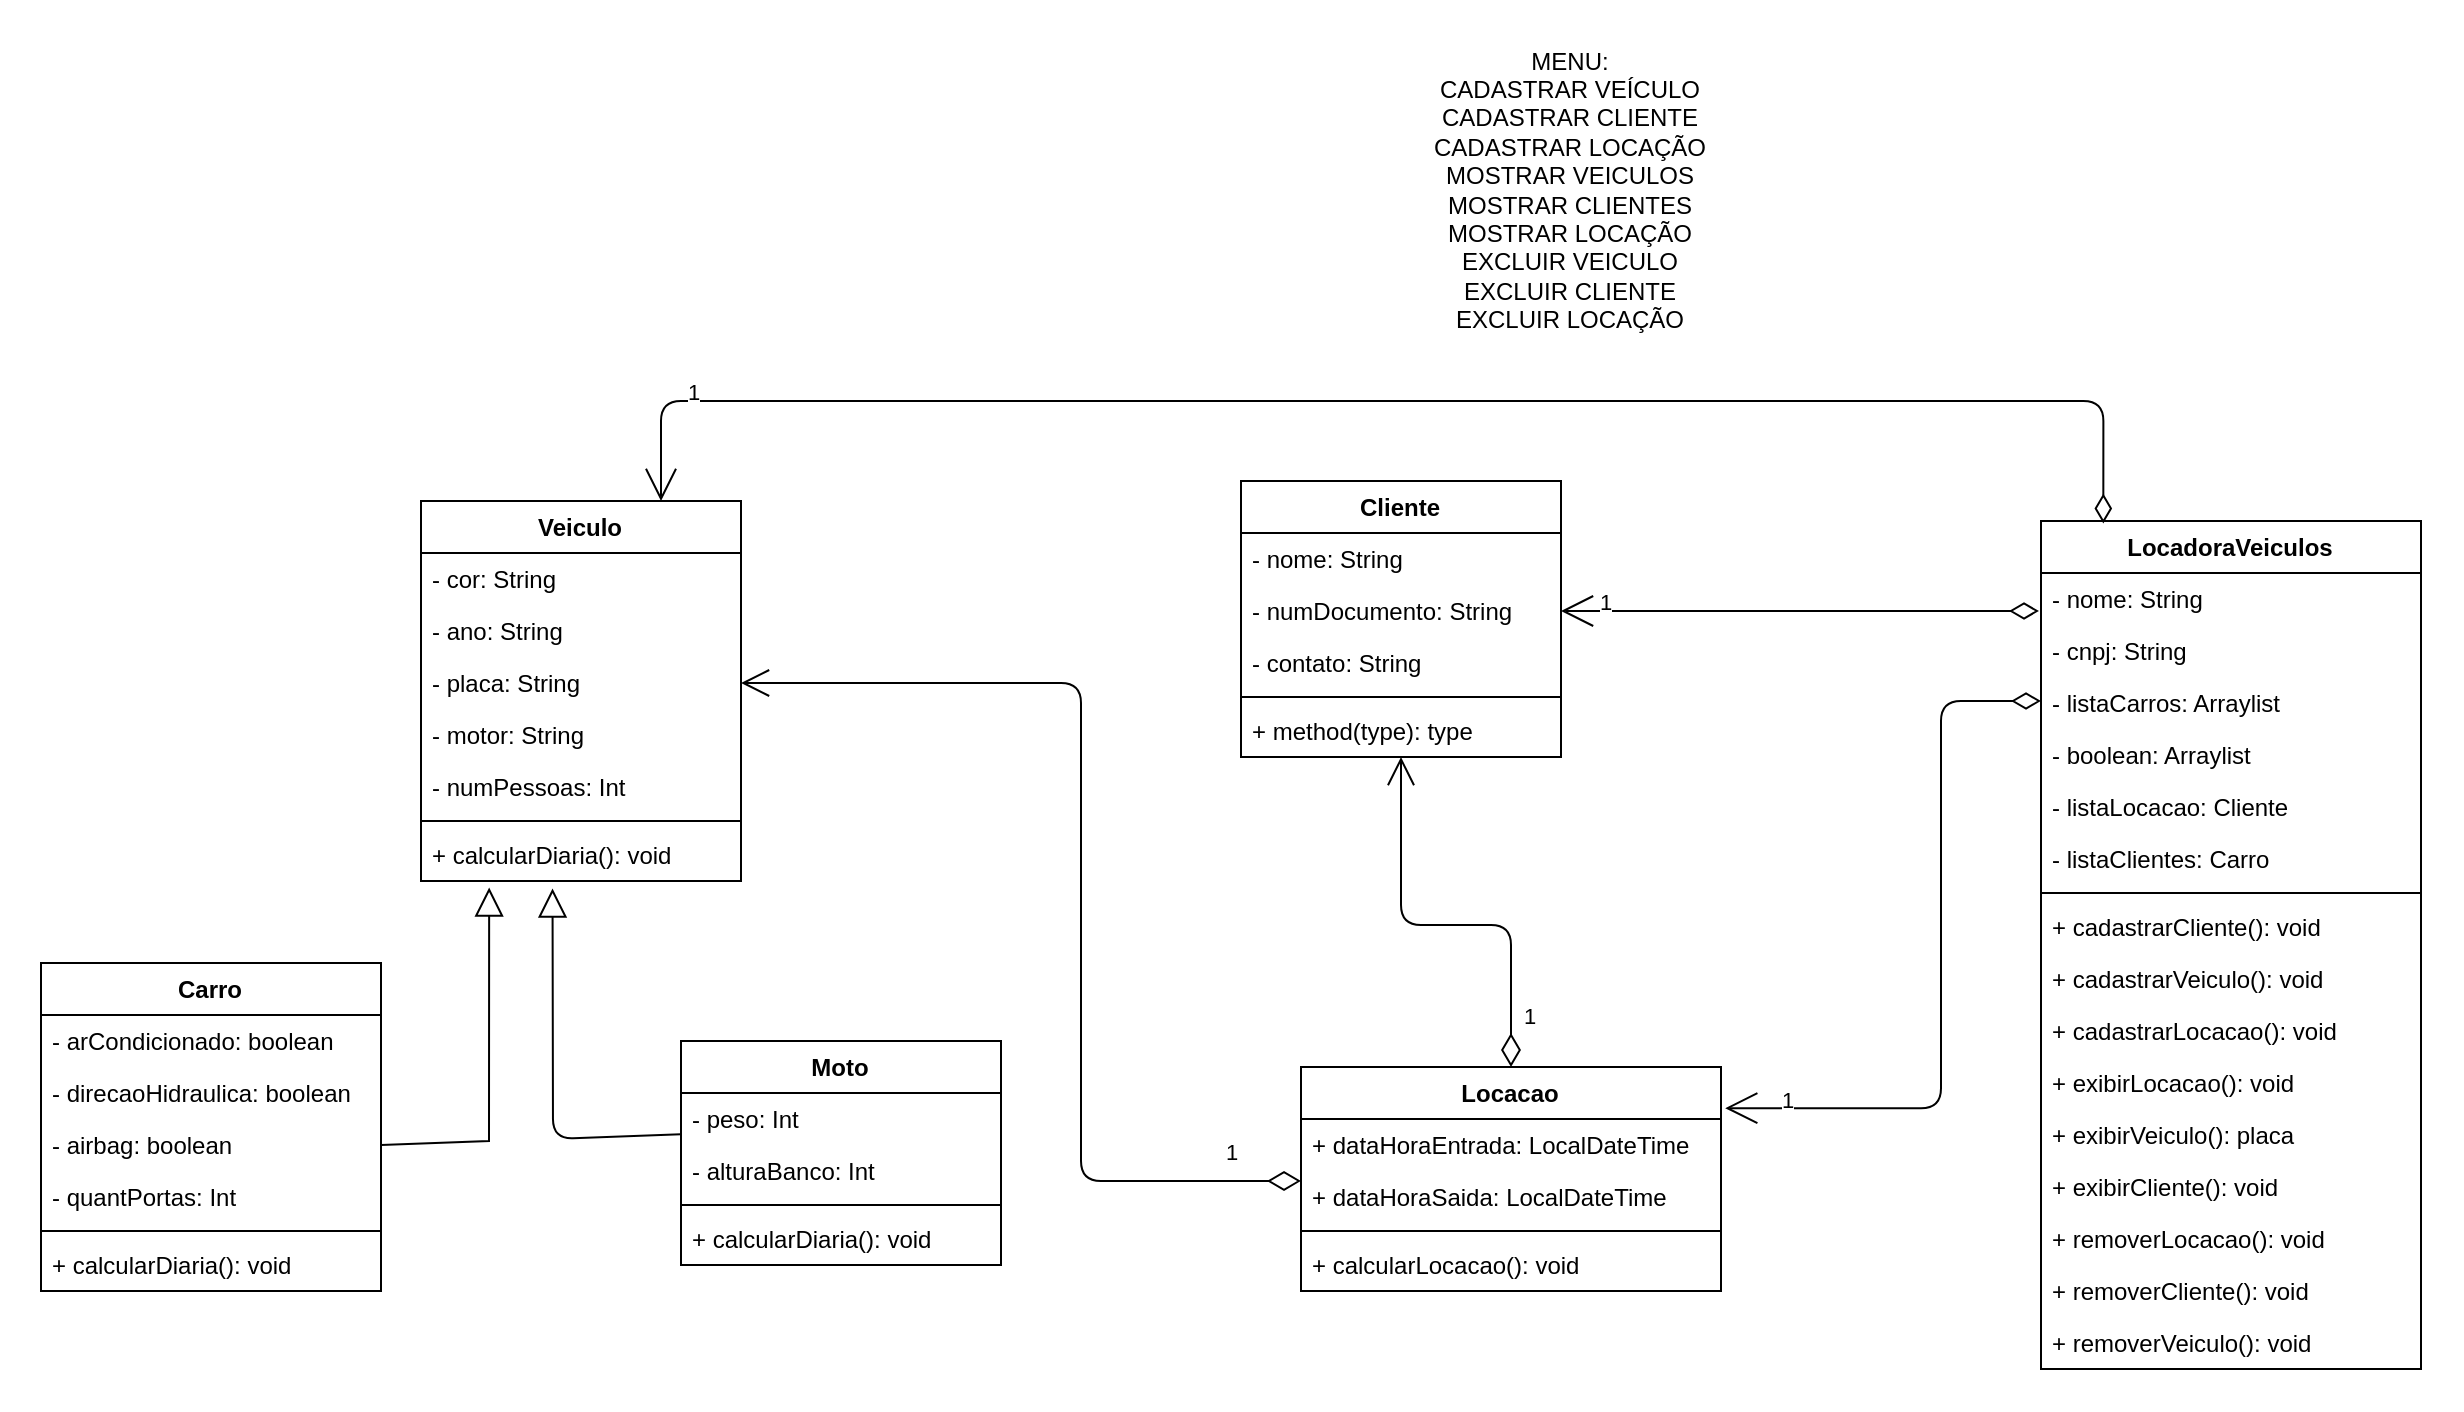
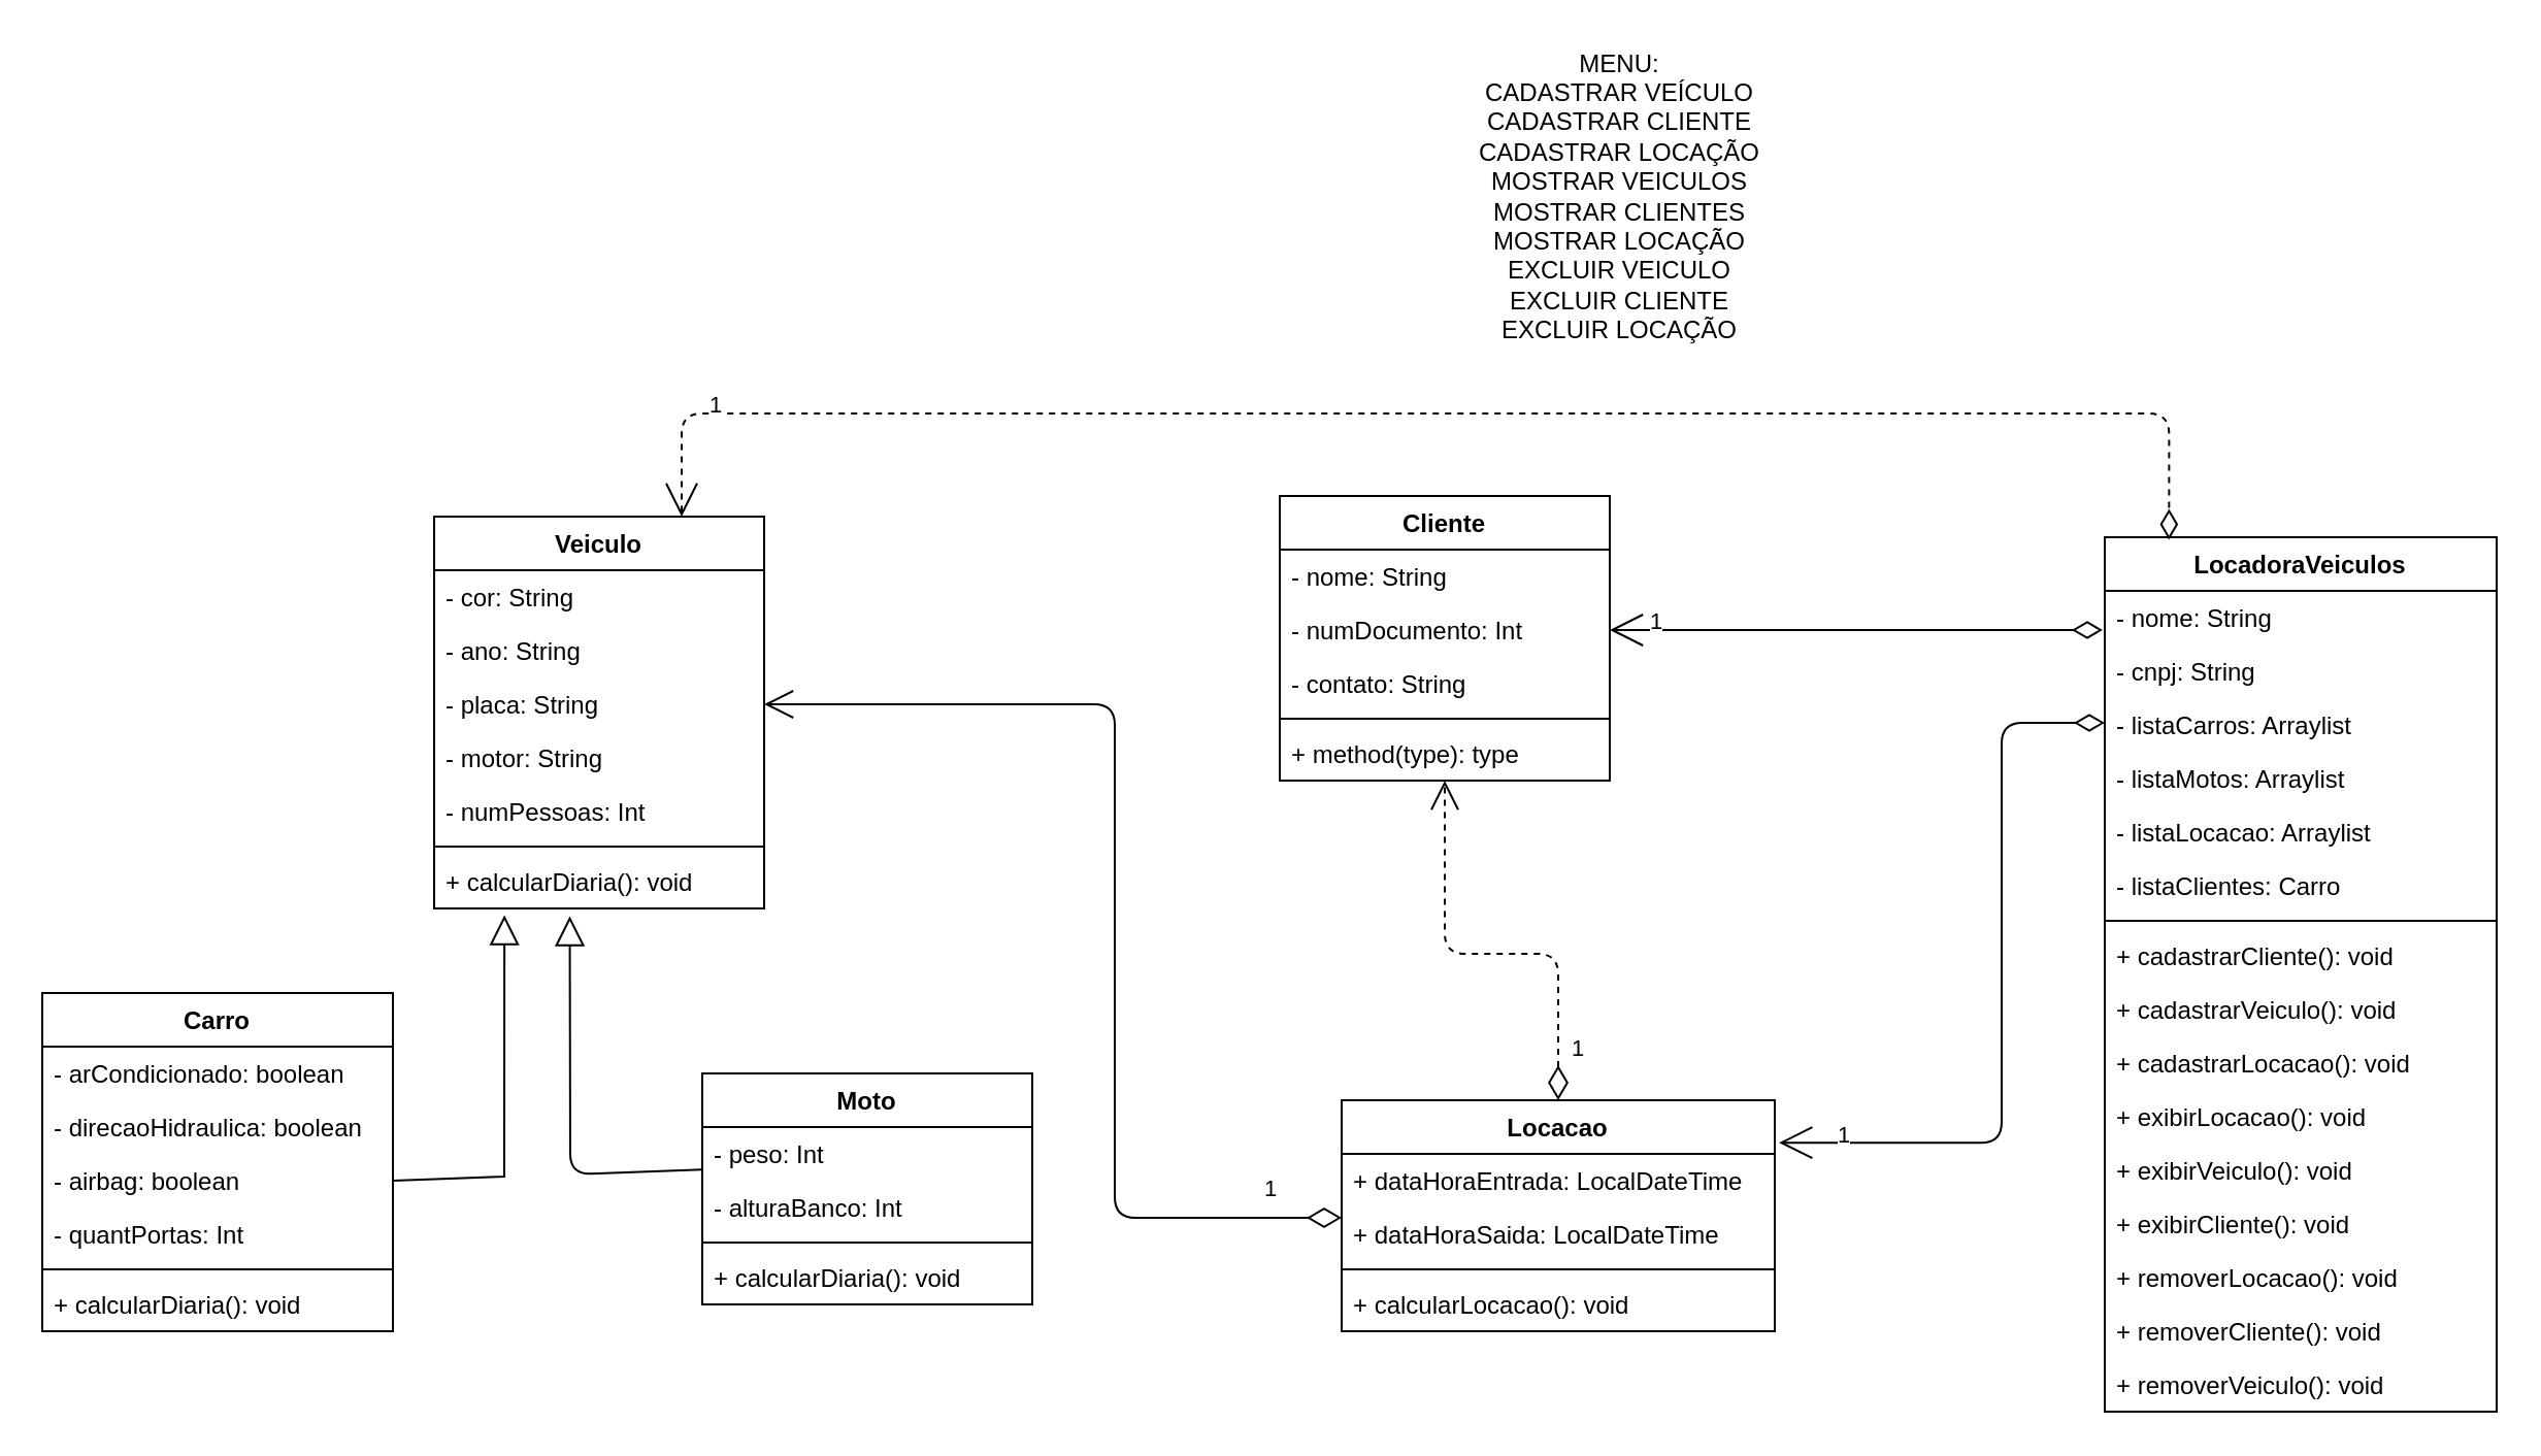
- <mxCell id="57" value="1" style="endArrow=diamondThin;html=1;endSize=12;startArrow=open;startSize=14;startFill=0;edgeStyle=orthogonalEdgeStyle;align=left;verticalAlign=bottom;endFill=0;entryX=0.164;entryY=0.003;entryDx=0;entryDy=0;entryPerimeter=0;exitX=0.75;exitY=0;exitDx=0;exitDy=0;" edge="1" parent="1" source="3" target="34"><mxGeometry x="-0.851" y="-5" relative="1" as="geometry"><mxPoint x="160" y="680" as="sourcePoint" /><mxPoint x="1029" y="315" as="targetPoint" /><Array as="points"><mxPoint x="330" y="200" /><mxPoint x="1051" y="200" /></Array><mxPoint as="offset" /></mxGeometry></mxCell>
+ <mxCell id="57" value="1" style="endArrow=diamondThin;html=1;endSize=12;startArrow=open;startSize=14;startFill=0;edgeStyle=orthogonalEdgeStyle;align=left;verticalAlign=bottom;endFill=0;entryX=0.164;entryY=0.003;entryDx=0;entryDy=0;entryPerimeter=0;exitX=0.75;exitY=0;exitDx=0;exitDy=0;dashed=1;" edge="1" parent="1" source="3" target="34"><mxGeometry x="-0.851" y="-5" relative="1" as="geometry"><mxPoint x="160" y="680" as="sourcePoint" /><mxPoint x="1029" y="315" as="targetPoint" /><Array as="points"><mxPoint x="330" y="200" /><mxPoint x="1051" y="200" /></Array><mxPoint as="offset" /></mxGeometry></mxCell>
- <mxCell id="25" value="- numDocumento: String" style="text;strokeColor=none;fillColor=none;align=left;verticalAlign=top;spacingLeft=4;spacingRight=4;overflow=hidden;rotatable=0;points=[[0,0.5],[1,0.5]];portConstraint=eastwest;" vertex="1" parent="23"><mxGeometry y="52" width="160" height="26" as="geometry" /></mxCell>
+ <mxCell id="25" value="- numDocumento: Int" style="text;strokeColor=none;fillColor=none;align=left;verticalAlign=top;spacingLeft=4;spacingRight=4;overflow=hidden;rotatable=0;points=[[0,0.5],[1,0.5]];portConstraint=eastwest;" vertex="1" parent="23"><mxGeometry y="52" width="160" height="26" as="geometry" /></mxCell>
- <mxCell id="38" value="- boolean: Arraylist" style="text;strokeColor=none;fillColor=none;align=left;verticalAlign=top;spacingLeft=4;spacingRight=4;overflow=hidden;rotatable=0;points=[[0,0.5],[1,0.5]];portConstraint=eastwest;" vertex="1" parent="34"><mxGeometry y="104" width="190" height="26" as="geometry" /></mxCell>
+ <mxCell id="38" value="- listaMotos: Arraylist" style="text;strokeColor=none;fillColor=none;align=left;verticalAlign=top;spacingLeft=4;spacingRight=4;overflow=hidden;rotatable=0;points=[[0,0.5],[1,0.5]];portConstraint=eastwest;" vertex="1" parent="34"><mxGeometry y="104" width="190" height="26" as="geometry" /></mxCell>
- <mxCell id="39" value="- listaLocacao: Cliente" style="text;strokeColor=none;fillColor=none;align=left;verticalAlign=top;spacingLeft=4;spacingRight=4;overflow=hidden;rotatable=0;points=[[0,0.5],[1,0.5]];portConstraint=eastwest;" vertex="1" parent="34"><mxGeometry y="130" width="190" height="26" as="geometry" /></mxCell>
+ <mxCell id="39" value="- listaLocacao: Arraylist" style="text;strokeColor=none;fillColor=none;align=left;verticalAlign=top;spacingLeft=4;spacingRight=4;overflow=hidden;rotatable=0;points=[[0,0.5],[1,0.5]];portConstraint=eastwest;" vertex="1" parent="34"><mxGeometry y="130" width="190" height="26" as="geometry" /></mxCell>
- <mxCell id="53" value="1" style="endArrow=open;html=1;endSize=12;startArrow=diamondThin;startSize=14;startFill=0;edgeStyle=orthogonalEdgeStyle;align=left;verticalAlign=bottom;exitX=0.5;exitY=0;exitDx=0;exitDy=0;" edge="1" parent="1" source="29" target="28"><mxGeometry x="-0.851" y="-5" relative="1" as="geometry"><mxPoint x="580" y="490" as="sourcePoint" /><mxPoint x="590" y="390" as="targetPoint" /><Array as="points"><mxPoint x="755" y="462" /><mxPoint x="700" y="462" /></Array><mxPoint as="offset" /></mxGeometry></mxCell>
+ <mxCell id="53" value="1" style="endArrow=open;html=1;endSize=12;startArrow=diamondThin;startSize=14;startFill=0;edgeStyle=orthogonalEdgeStyle;align=left;verticalAlign=bottom;exitX=0.5;exitY=0;exitDx=0;exitDy=0;dashed=1;" edge="1" parent="1" source="29" target="28"><mxGeometry x="-0.851" y="-5" relative="1" as="geometry"><mxPoint x="580" y="490" as="sourcePoint" /><mxPoint x="590" y="390" as="targetPoint" /><Array as="points"><mxPoint x="755" y="462" /><mxPoint x="700" y="462" /></Array><mxPoint as="offset" /></mxGeometry></mxCell>
- <mxCell id="46" value="+ exibirVeiculo(): placa" style="text;strokeColor=none;fillColor=none;align=left;verticalAlign=top;spacingLeft=4;spacingRight=4;overflow=hidden;rotatable=0;points=[[0,0.5],[1,0.5]];portConstraint=eastwest;" vertex="1" parent="34"><mxGeometry y="294" width="190" height="26" as="geometry" /></mxCell>
+ <mxCell id="46" value="+ exibirVeiculo(): void" style="text;strokeColor=none;fillColor=none;align=left;verticalAlign=top;spacingLeft=4;spacingRight=4;overflow=hidden;rotatable=0;points=[[0,0.5],[1,0.5]];portConstraint=eastwest;" vertex="1" parent="34"><mxGeometry y="294" width="190" height="26" as="geometry" /></mxCell>
